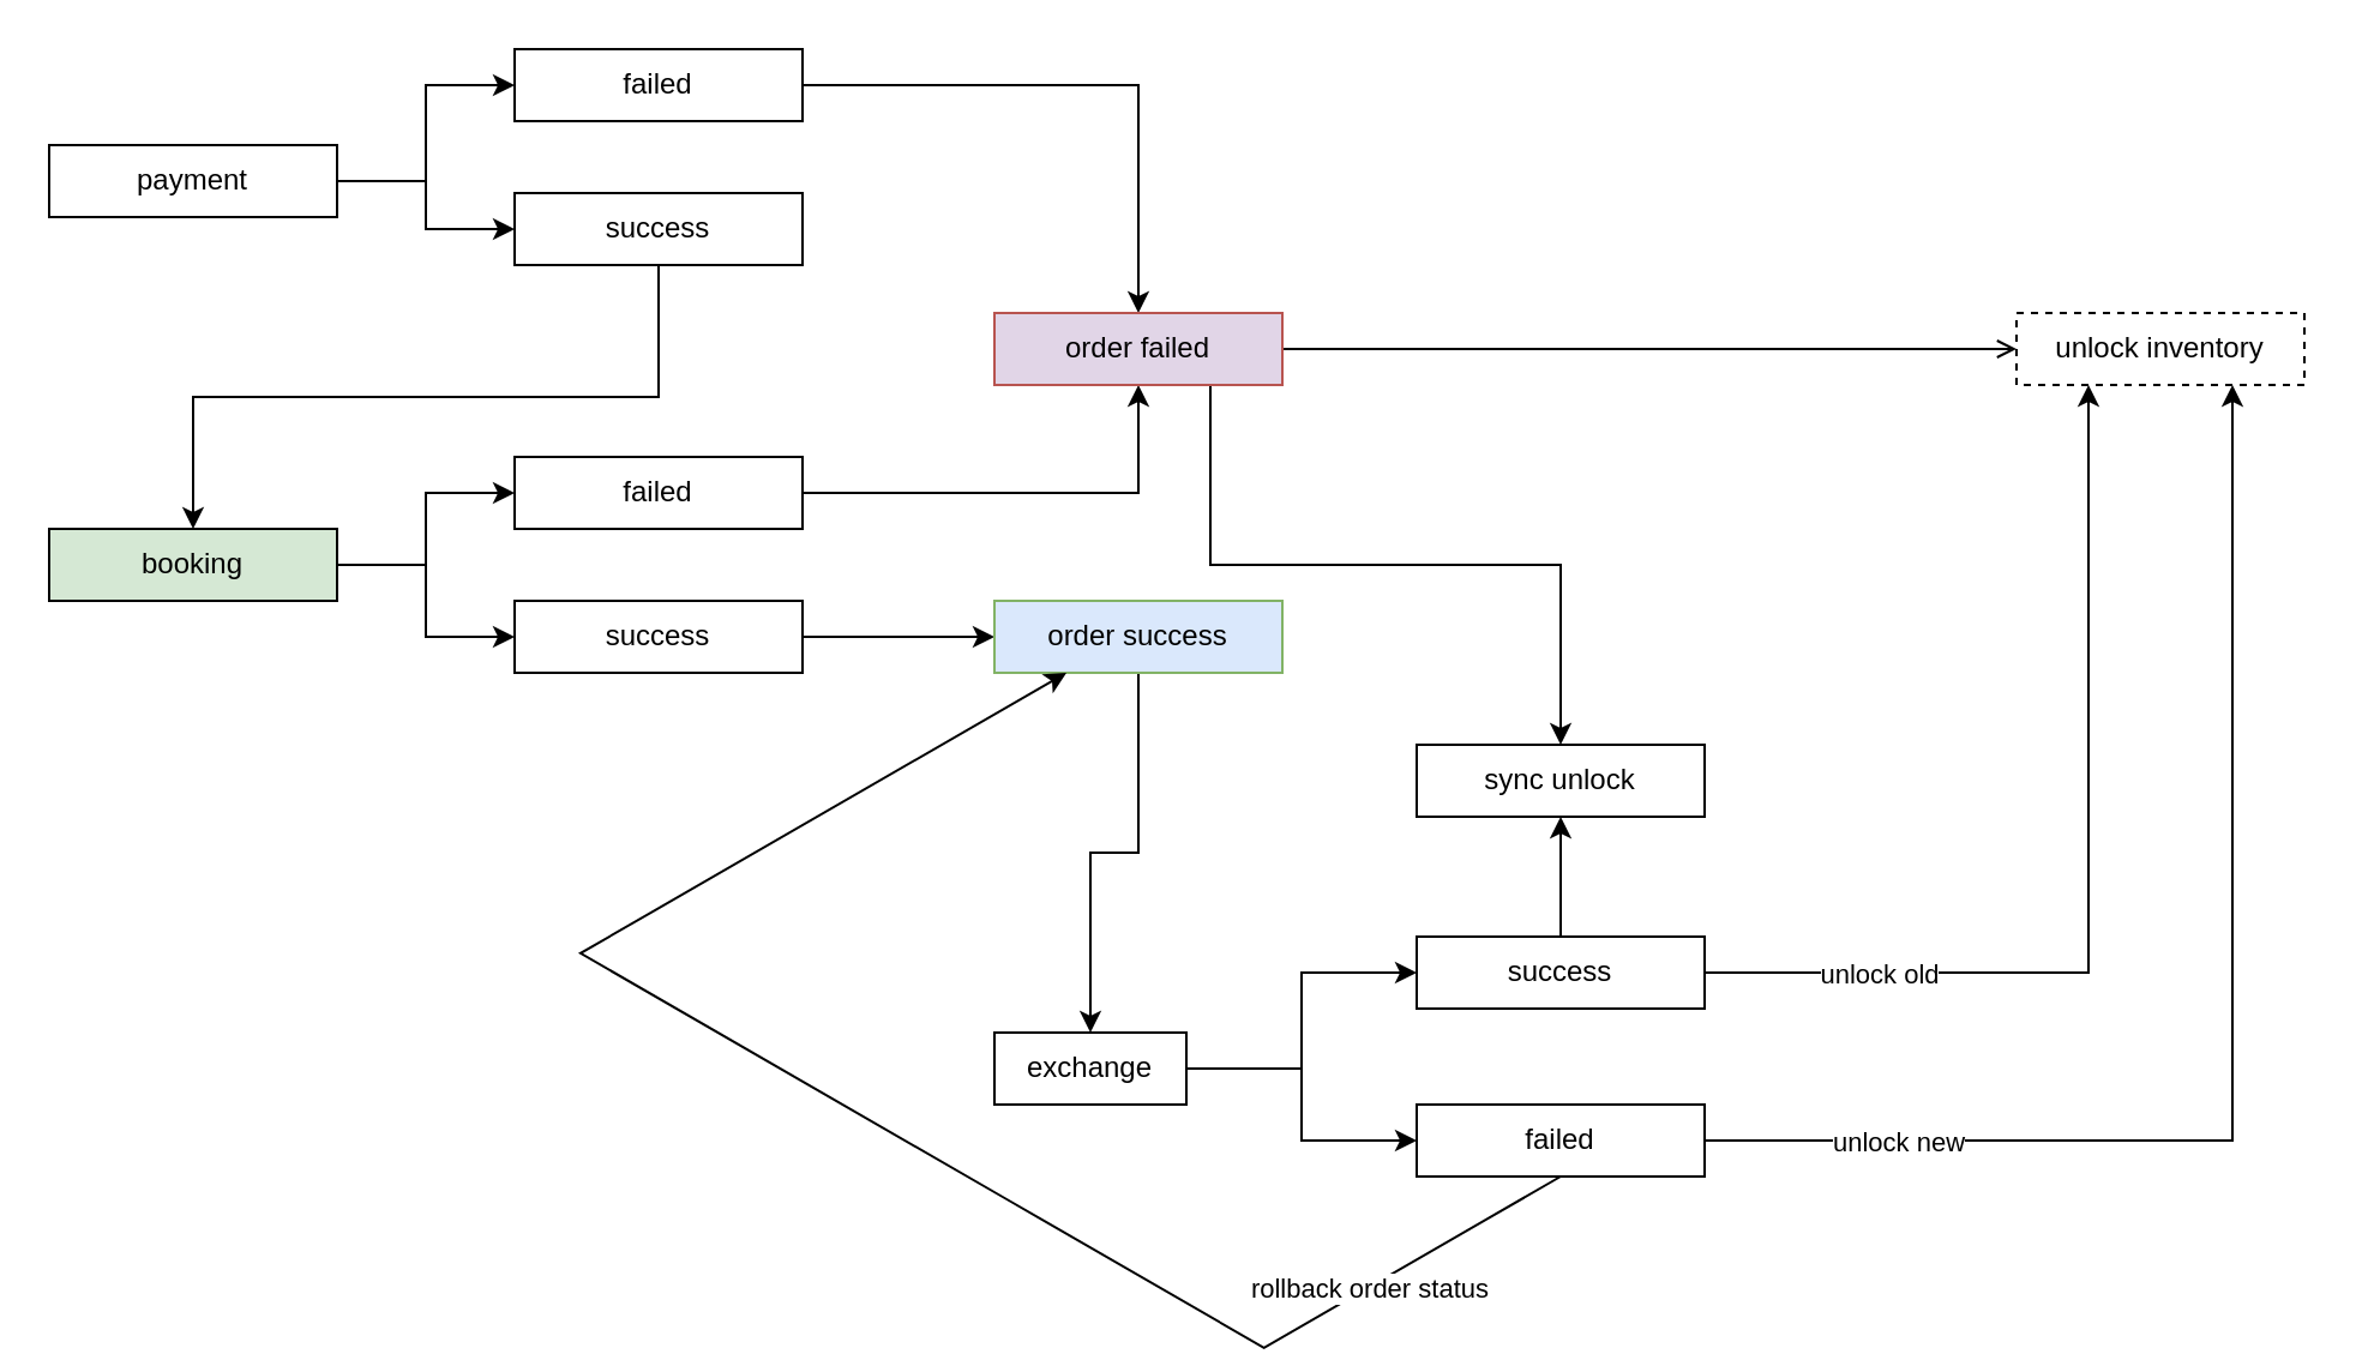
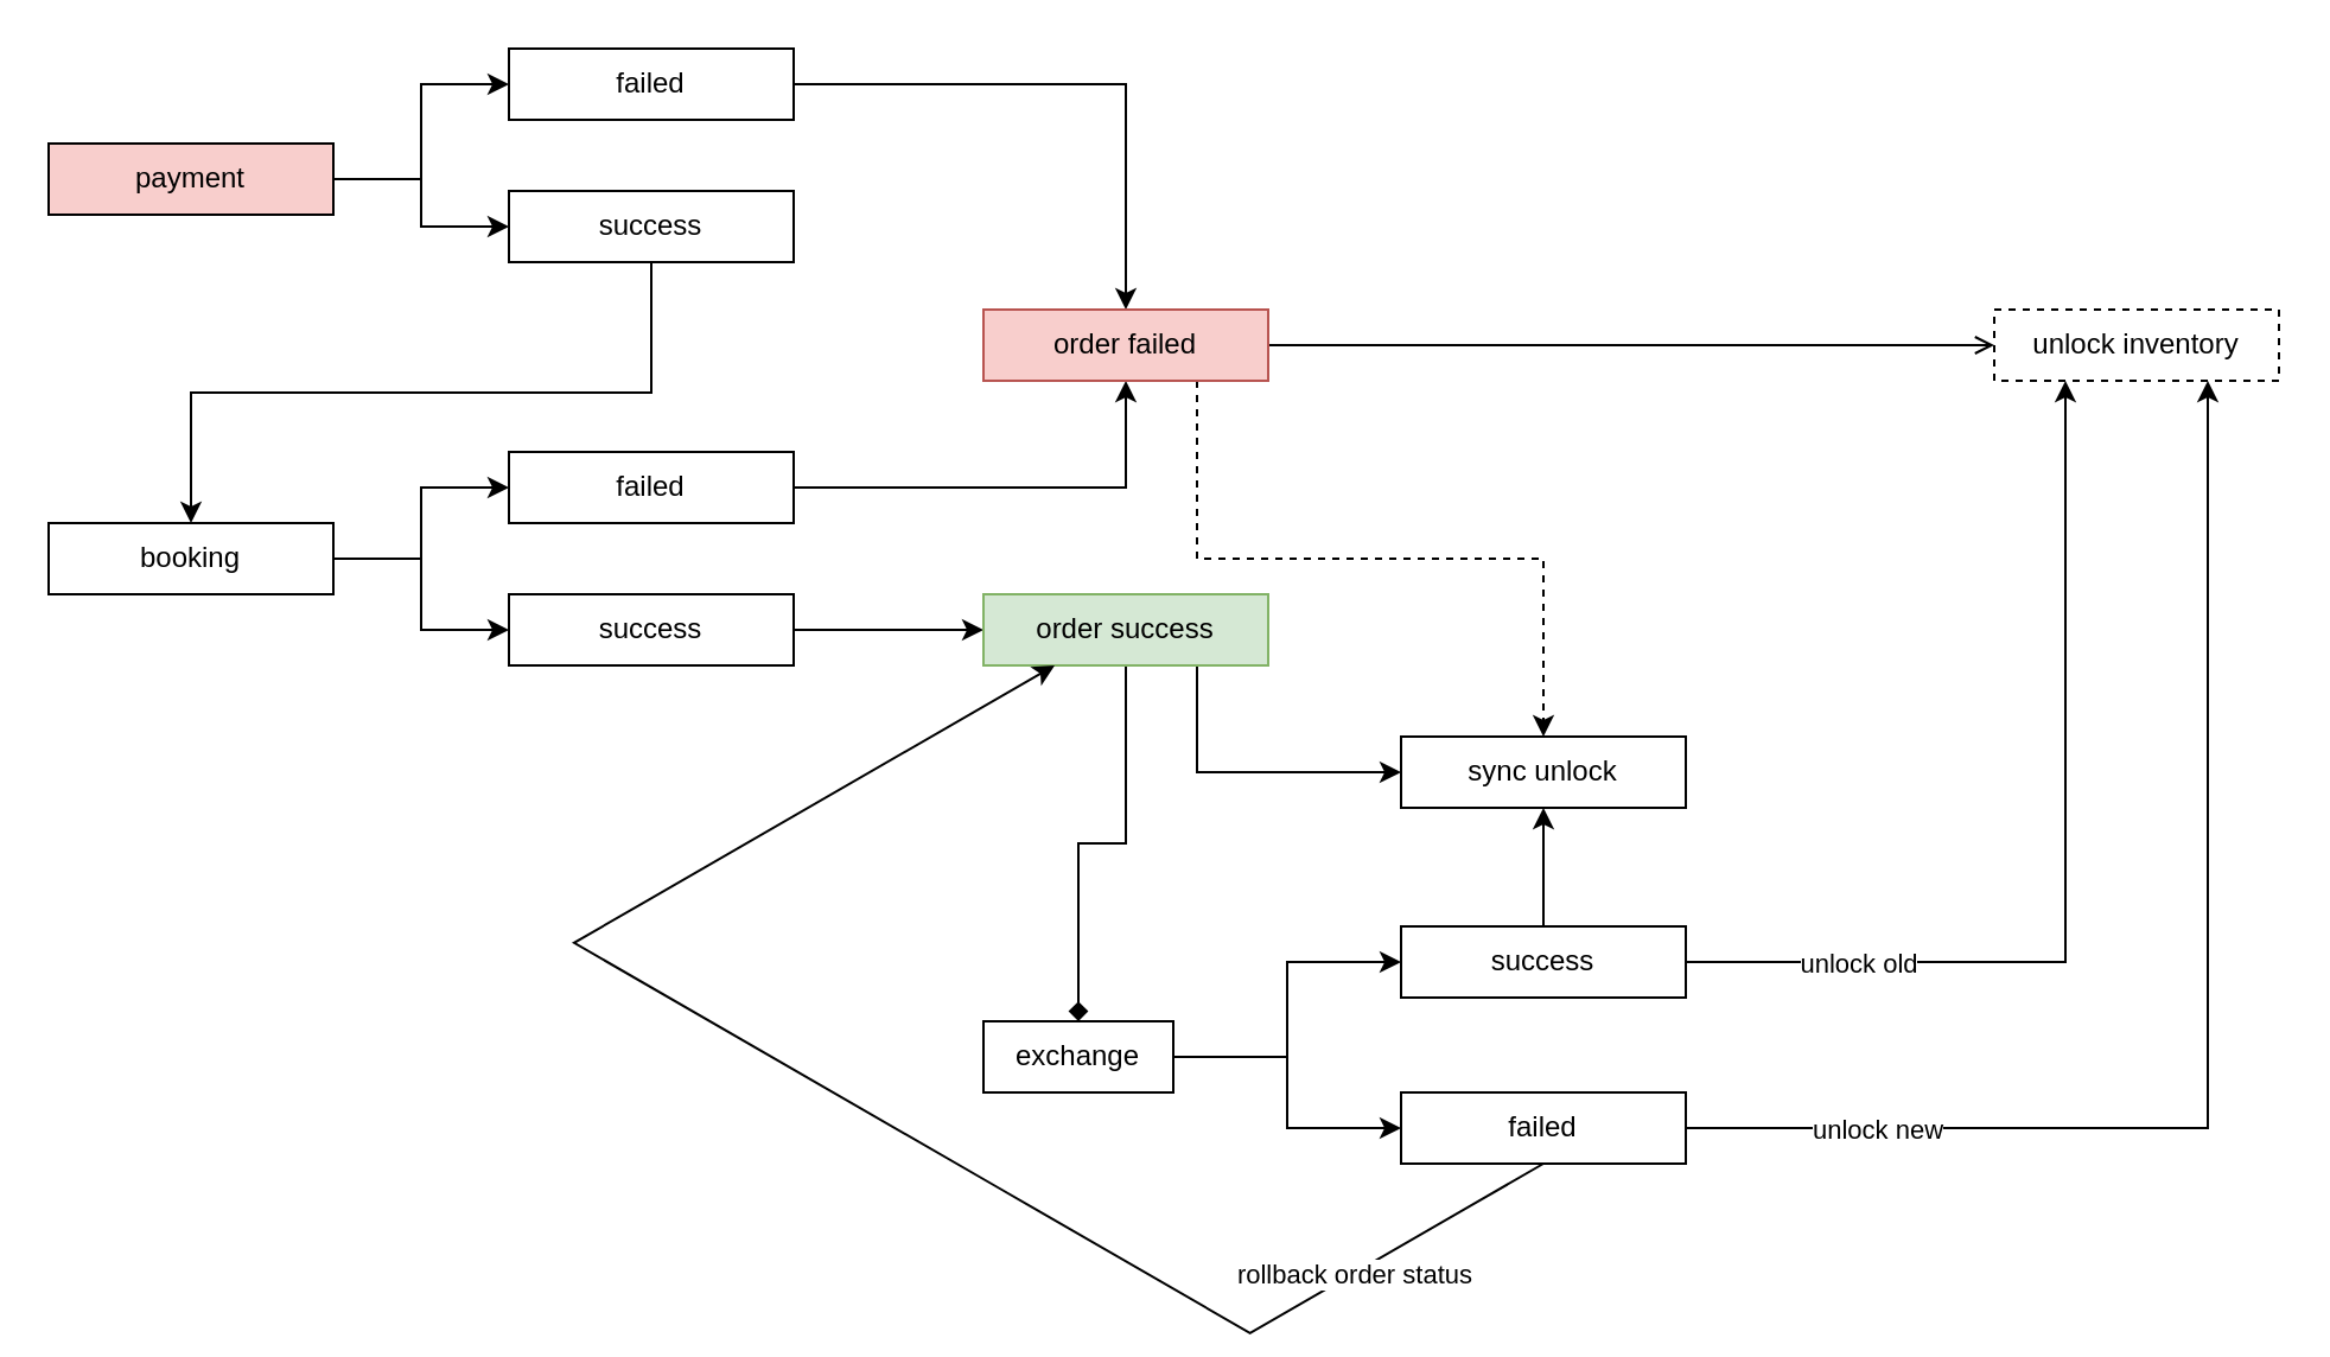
- <mxCell id="4" value="payment" style="rounded=0;whiteSpace=wrap;html=1;" vertex="1" parent="1"><mxGeometry x="20" y="60" width="120" height="30" as="geometry" /></mxCell>
+ <mxCell id="4" value="payment" style="rounded=0;whiteSpace=wrap;html=1;fillColor=#f8cecc;" vertex="1" parent="1"><mxGeometry x="20" y="60" width="120" height="30" as="geometry" /></mxCell>
- <mxCell id="18" value="order failed" style="rounded=0;whiteSpace=wrap;html=1;fillColor=#e1d5e7;strokeColor=#b85450;" vertex="1" parent="1"><mxGeometry x="414" y="130" width="120" height="30" as="geometry" /></mxCell>
+ <mxCell id="18" value="order failed" style="rounded=0;whiteSpace=wrap;html=1;fillColor=#f8cecc;strokeColor=#b85450;" vertex="1" parent="1"><mxGeometry x="414" y="130" width="120" height="30" as="geometry" /></mxCell>
- <mxCell id="7" value="booking" style="rounded=0;whiteSpace=wrap;html=1;fillColor=#d5e8d4;" vertex="1" parent="1"><mxGeometry x="20" y="220" width="120" height="30" as="geometry" /></mxCell>
+ <mxCell id="7" value="booking" style="rounded=0;whiteSpace=wrap;html=1;" vertex="1" parent="1"><mxGeometry x="20" y="220" width="120" height="30" as="geometry" /></mxCell>
- <mxCell id="17" style="edgeStyle=orthogonalEdgeStyle;rounded=0;orthogonalLoop=1;jettySize=auto;html=1;exitX=0.75;exitY=1;exitDx=0;exitDy=0;" edge="1" parent="1" source="18" target="23"><mxGeometry relative="1" as="geometry" /></mxCell>
+ <mxCell id="17" style="edgeStyle=orthogonalEdgeStyle;rounded=0;orthogonalLoop=1;jettySize=auto;html=1;exitX=0.75;exitY=1;exitDx=0;exitDy=0;dashed=1;" edge="1" parent="1" source="18" target="23"><mxGeometry relative="1" as="geometry" /></mxCell>
- <mxCell id="21" value="order success" style="rounded=0;whiteSpace=wrap;html=1;fillColor=#dae8fc;strokeColor=#82b366;" vertex="1" parent="1"><mxGeometry x="414" y="250" width="120" height="30" as="geometry" /></mxCell>
+ <mxCell id="21" value="order success" style="rounded=0;whiteSpace=wrap;html=1;fillColor=#d5e8d4;strokeColor=#82b366;" vertex="1" parent="1"><mxGeometry x="414" y="250" width="120" height="30" as="geometry" /></mxCell>
+ <mxCell id="19" style="edgeStyle=orthogonalEdgeStyle;rounded=0;orthogonalLoop=1;jettySize=auto;html=1;exitX=0.75;exitY=1;exitDx=0;exitDy=0;entryX=0;entryY=0.5;entryDx=0;entryDy=0;" edge="1" parent="1" source="21" target="23"><mxGeometry relative="1" as="geometry" /></mxCell>
- <mxCell id="20" value="" style="edgeStyle=orthogonalEdgeStyle;rounded=0;orthogonalLoop=1;jettySize=auto;html=1;" edge="1" parent="1" source="21" target="26"><mxGeometry relative="1" as="geometry" /></mxCell>
+ <mxCell id="20" value="" style="edgeStyle=orthogonalEdgeStyle;rounded=0;orthogonalLoop=1;jettySize=auto;html=1;endArrow=diamond;" edge="1" parent="1" source="21" target="26"><mxGeometry relative="1" as="geometry" /></mxCell>
